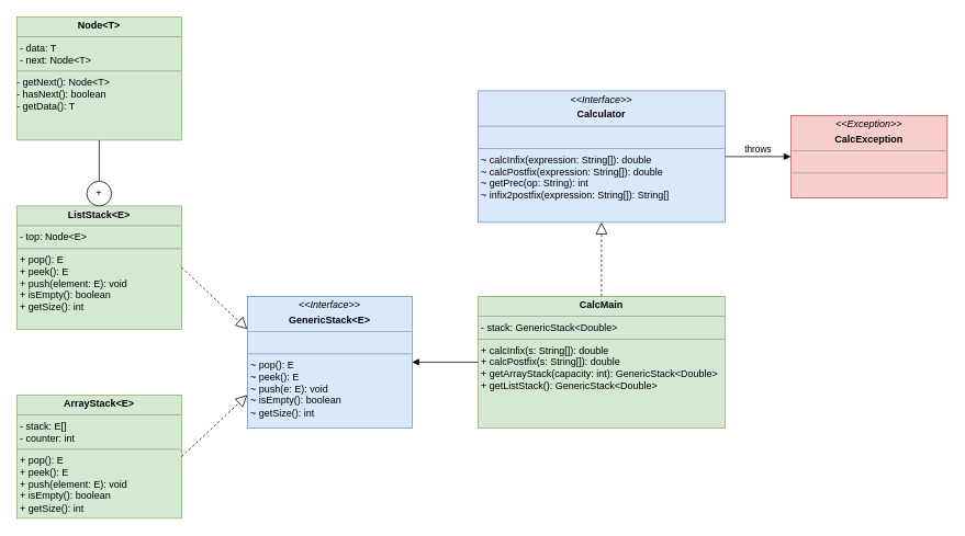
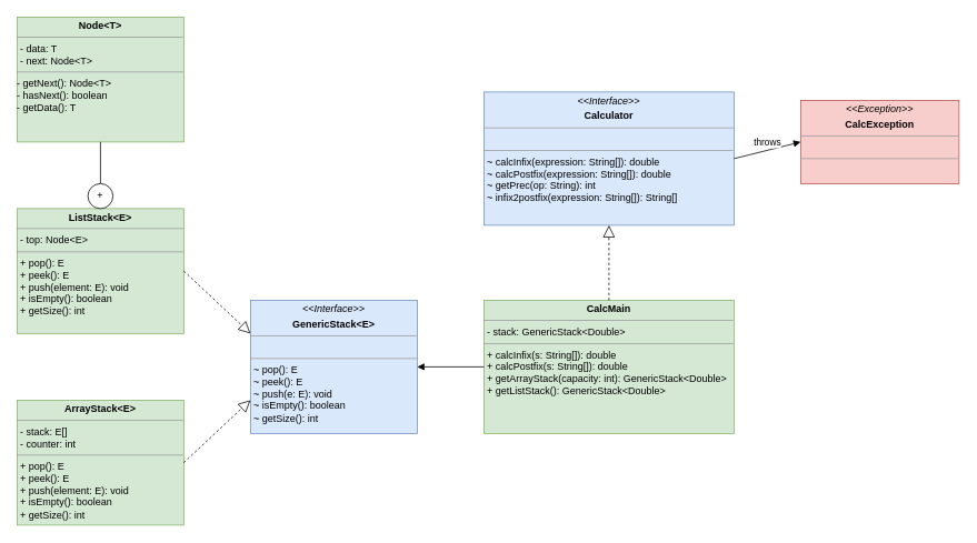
- <mxCell id="15" value="&lt;p style=&quot;margin:0px;margin-top:4px;text-align:center;&quot;&gt;&lt;i&gt;&amp;lt;&amp;lt;Exception&amp;gt;&amp;gt;&lt;/i&gt;&lt;/p&gt;&lt;p style=&quot;margin:0px;margin-top:4px;text-align:center;&quot;&gt;&lt;b&gt;CalcException&lt;/b&gt;&lt;br&gt;&lt;/p&gt;&lt;hr size=&quot;1&quot;&gt;&lt;p style=&quot;margin:0px;margin-left:4px;&quot;&gt;&lt;br&gt;&lt;/p&gt;&lt;hr size=&quot;1&quot;&gt;&lt;p style=&quot;margin:0px;margin-left:4px;&quot;&gt;&lt;br&gt;&lt;/p&gt;" style="verticalAlign=top;align=left;overflow=fill;fontSize=12;fontFamily=Helvetica;html=1;fillColor=#f8cecc;strokeColor=#b85450;" vertex="1" parent="1"><mxGeometry x="960" y="140" width="190" height="100" as="geometry" /></mxCell>
+ <mxCell id="15" value="&lt;p style=&quot;margin:0px;margin-top:4px;text-align:center;&quot;&gt;&lt;i&gt;&amp;lt;&amp;lt;Exception&amp;gt;&amp;gt;&lt;/i&gt;&lt;/p&gt;&lt;p style=&quot;margin:0px;margin-top:4px;text-align:center;&quot;&gt;&lt;b&gt;CalcException&lt;/b&gt;&lt;br&gt;&lt;/p&gt;&lt;hr size=&quot;1&quot;&gt;&lt;p style=&quot;margin:0px;margin-left:4px;&quot;&gt;&lt;br&gt;&lt;/p&gt;&lt;hr size=&quot;1&quot;&gt;&lt;p style=&quot;margin:0px;margin-left:4px;&quot;&gt;&lt;br&gt;&lt;/p&gt;" style="verticalAlign=top;align=left;overflow=fill;fontSize=12;fontFamily=Helvetica;html=1;fillColor=#f8cecc;strokeColor=#b85450;" vertex="1" parent="1"><mxGeometry x="960" y="120" width="190" height="100" as="geometry" /></mxCell>
